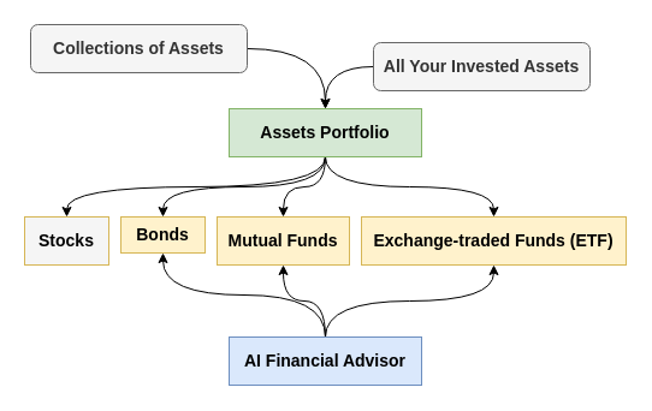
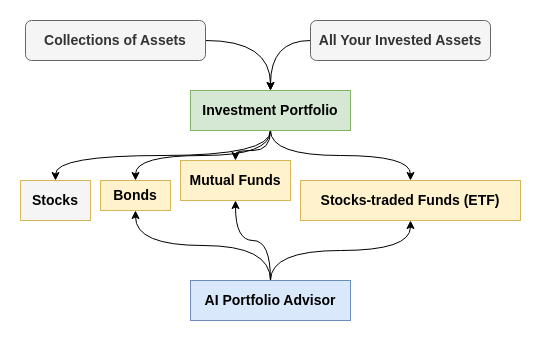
- <mxCell id="8" value="&lt;span style=&quot;font-size: 14px&quot;&gt;&lt;b&gt;All Your Invested Assets&lt;/b&gt;&lt;/span&gt;" style="rounded=1;whiteSpace=wrap;html=1;fillColor=#f5f5f5;strokeColor=#666666;fontColor=#333333;" vertex="1" parent="1"><mxGeometry x="310" y="35" width="180" height="40" as="geometry" /></mxCell>
+ <mxCell id="8" value="&lt;span style=&quot;font-size: 14px&quot;&gt;&lt;b&gt;All Your Invested Assets&lt;/b&gt;&lt;/span&gt;" style="rounded=1;whiteSpace=wrap;html=1;fillColor=#f5f5f5;strokeColor=#666666;fontColor=#333333;" vertex="1" parent="1"><mxGeometry x="310" y="20" width="180" height="40" as="geometry" /></mxCell>
- <mxCell id="6" value="&lt;span style=&quot;font-size: 14px&quot;&gt;&lt;b&gt;Assets Portfolio&lt;/b&gt;&lt;/span&gt;" style="rounded=0;whiteSpace=wrap;html=1;fillColor=#d5e8d4;strokeColor=#82b366;" vertex="1" parent="1"><mxGeometry x="190" y="90" width="160" height="40" as="geometry" /></mxCell>
+ <mxCell id="6" value="&lt;span style=&quot;font-size: 14px&quot;&gt;&lt;b&gt;Investment Portfolio&lt;/b&gt;&lt;/span&gt;" style="rounded=0;whiteSpace=wrap;html=1;fillColor=#d5e8d4;strokeColor=#82b366;" vertex="1" parent="1"><mxGeometry x="190" y="90" width="160" height="40" as="geometry" /></mxCell>
- <mxCell id="13" value="&lt;span style=&quot;font-size: 14px&quot;&gt;&lt;b&gt;Mutual Funds&lt;/b&gt;&lt;/span&gt;" style="rounded=0;whiteSpace=wrap;html=1;fillColor=#fff2cc;strokeColor=#d6b656;" vertex="1" parent="1"><mxGeometry x="180" y="180" width="110" height="40" as="geometry" /></mxCell>
+ <mxCell id="13" value="&lt;span style=&quot;font-size: 14px&quot;&gt;&lt;b&gt;Mutual Funds&lt;/b&gt;&lt;/span&gt;" style="rounded=0;whiteSpace=wrap;html=1;fillColor=#fff2cc;strokeColor=#d6b656;" vertex="1" parent="1"><mxGeometry x="180" y="160" width="110" height="40" as="geometry" /></mxCell>
- <mxCell id="14" value="&lt;span style=&quot;font-size: 14px&quot;&gt;&lt;b&gt;Exchange-traded Funds (ETF)&lt;/b&gt;&lt;/span&gt;" style="rounded=0;whiteSpace=wrap;html=1;fillColor=#fff2cc;strokeColor=#d6b656;" vertex="1" parent="1"><mxGeometry x="300" y="180" width="220" height="40" as="geometry" /></mxCell>
+ <mxCell id="14" value="&lt;span style=&quot;font-size: 14px&quot;&gt;&lt;b&gt;Stocks-traded Funds (ETF)&lt;/b&gt;&lt;/span&gt;" style="rounded=0;whiteSpace=wrap;html=1;fillColor=#fff2cc;strokeColor=#d6b656;" vertex="1" parent="1"><mxGeometry x="300" y="180" width="220" height="40" as="geometry" /></mxCell>
- <mxCell id="18" value="&lt;span style=&quot;font-size: 14px&quot;&gt;&lt;b&gt;AI Financial Advisor&lt;/b&gt;&lt;/span&gt;" style="rounded=0;whiteSpace=wrap;html=1;fillColor=#dae8fc;strokeColor=#6c8ebf;" vertex="1" parent="1"><mxGeometry x="190" y="280" width="160" height="40" as="geometry" /></mxCell>
+ <mxCell id="18" value="&lt;span style=&quot;font-size: 14px&quot;&gt;&lt;b&gt;AI Portfolio Advisor&lt;/b&gt;&lt;/span&gt;" style="rounded=0;whiteSpace=wrap;html=1;fillColor=#dae8fc;strokeColor=#6c8ebf;" vertex="1" parent="1"><mxGeometry x="190" y="280" width="160" height="40" as="geometry" /></mxCell>
